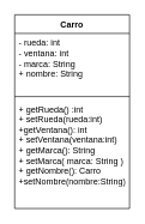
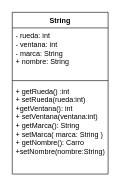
- <mxCell id="2" value="Carro" style="swimlane;fontStyle=1;align=center;verticalAlign=top;childLayout=stackLayout;horizontal=1;startSize=26;horizontalStack=0;resizeParent=1;resizeParentMax=0;resizeLast=0;collapsible=1;marginBottom=0;whiteSpace=wrap;html=1;" vertex="1" parent="1"><mxGeometry x="20" y="20" width="160" height="270" as="geometry"><mxRectangle x="330" y="270" width="70" height="30" as="alternateBounds" /></mxGeometry></mxCell>
+ <mxCell id="2" value="String" style="swimlane;fontStyle=1;align=center;verticalAlign=top;childLayout=stackLayout;horizontal=1;startSize=26;horizontalStack=0;resizeParent=1;resizeParentMax=0;resizeLast=0;collapsible=1;marginBottom=0;whiteSpace=wrap;html=1;" vertex="1" parent="1"><mxGeometry x="20" y="20" width="160" height="270" as="geometry"><mxRectangle x="330" y="270" width="70" height="30" as="alternateBounds" /></mxGeometry></mxCell>
